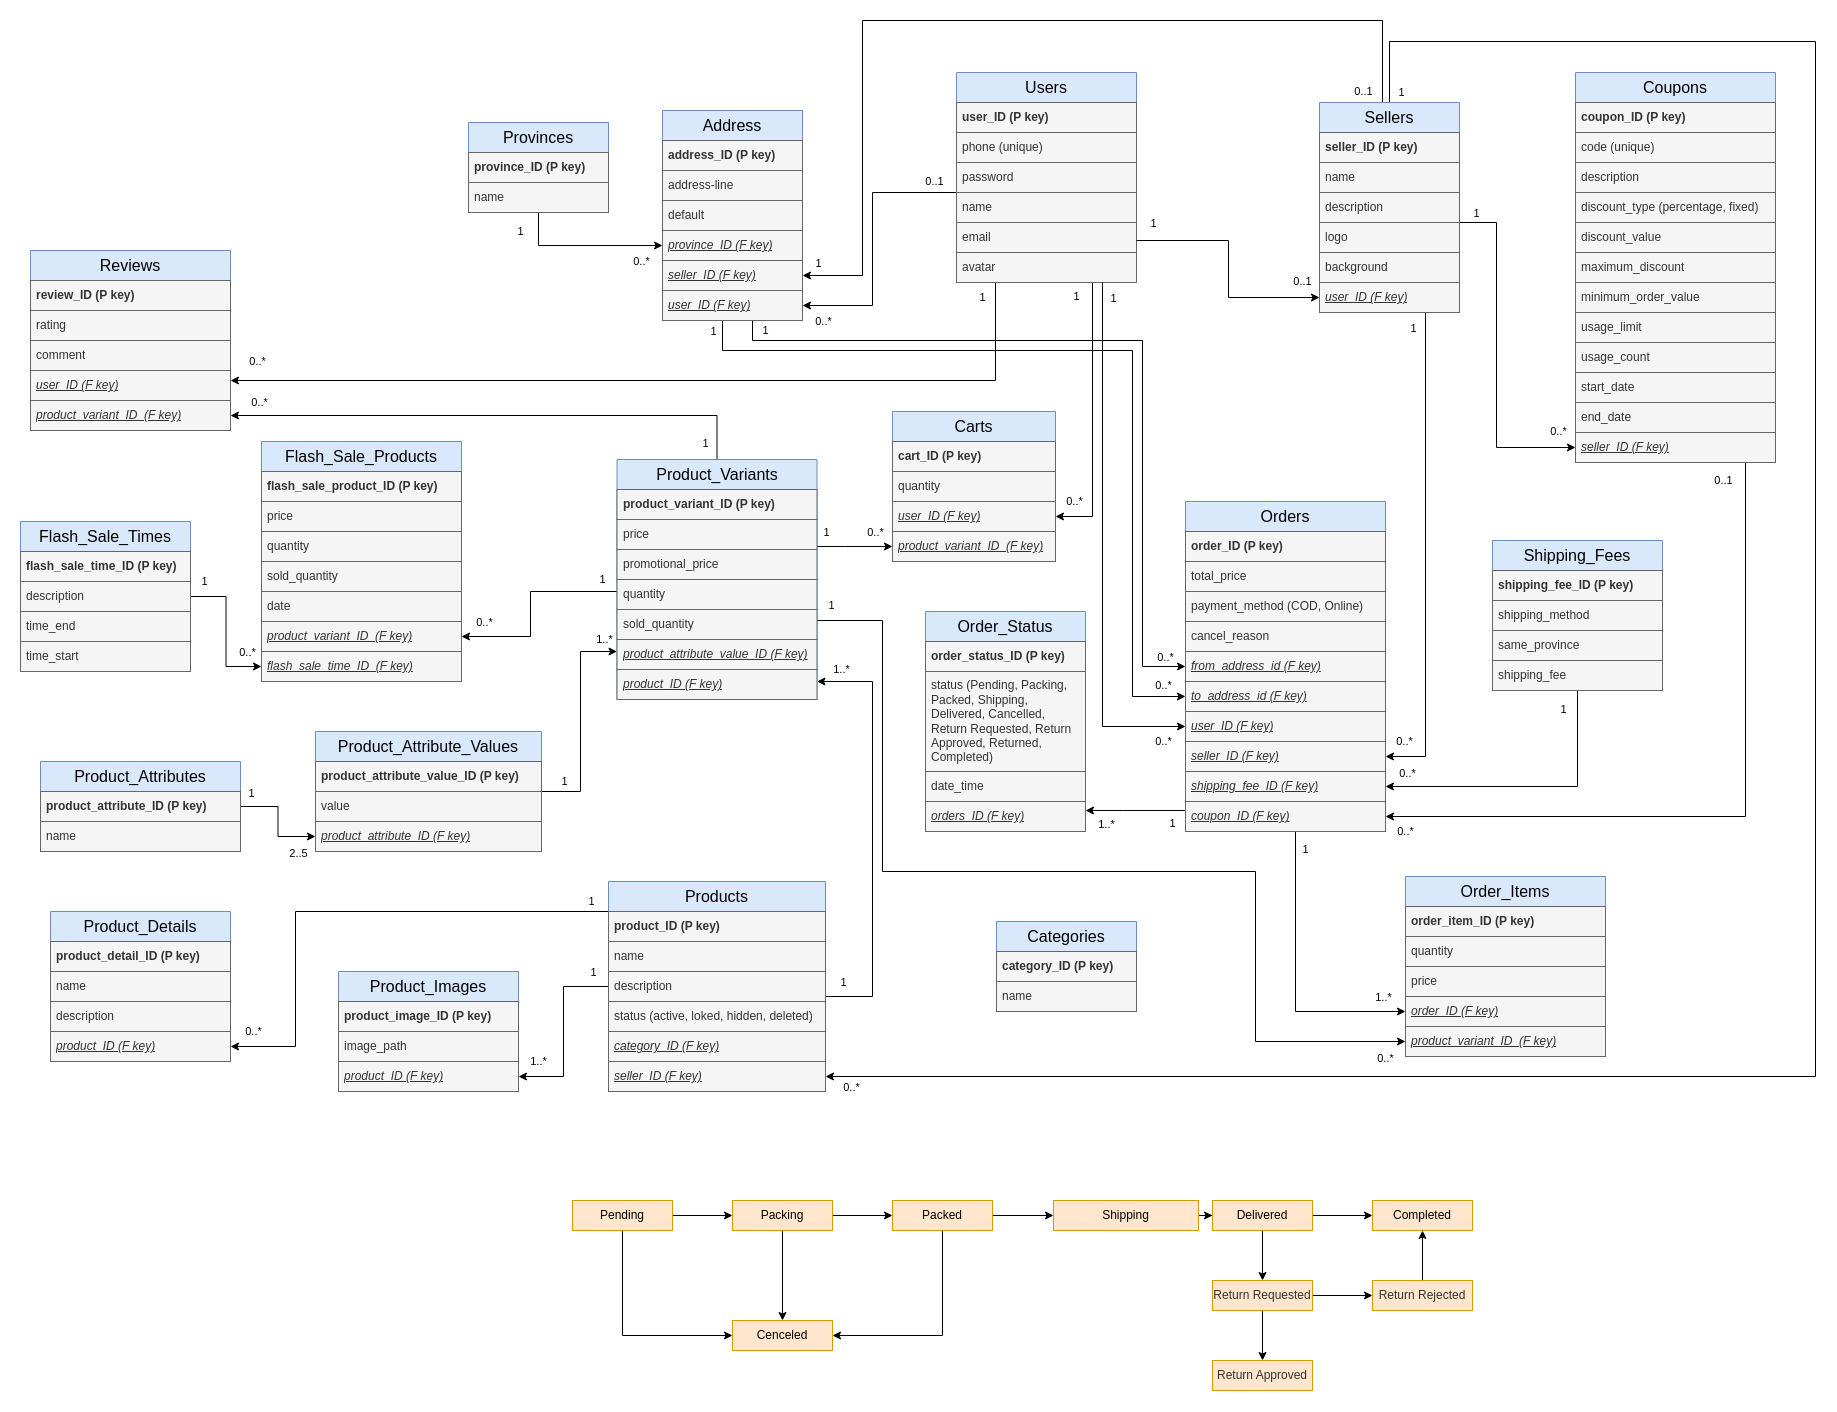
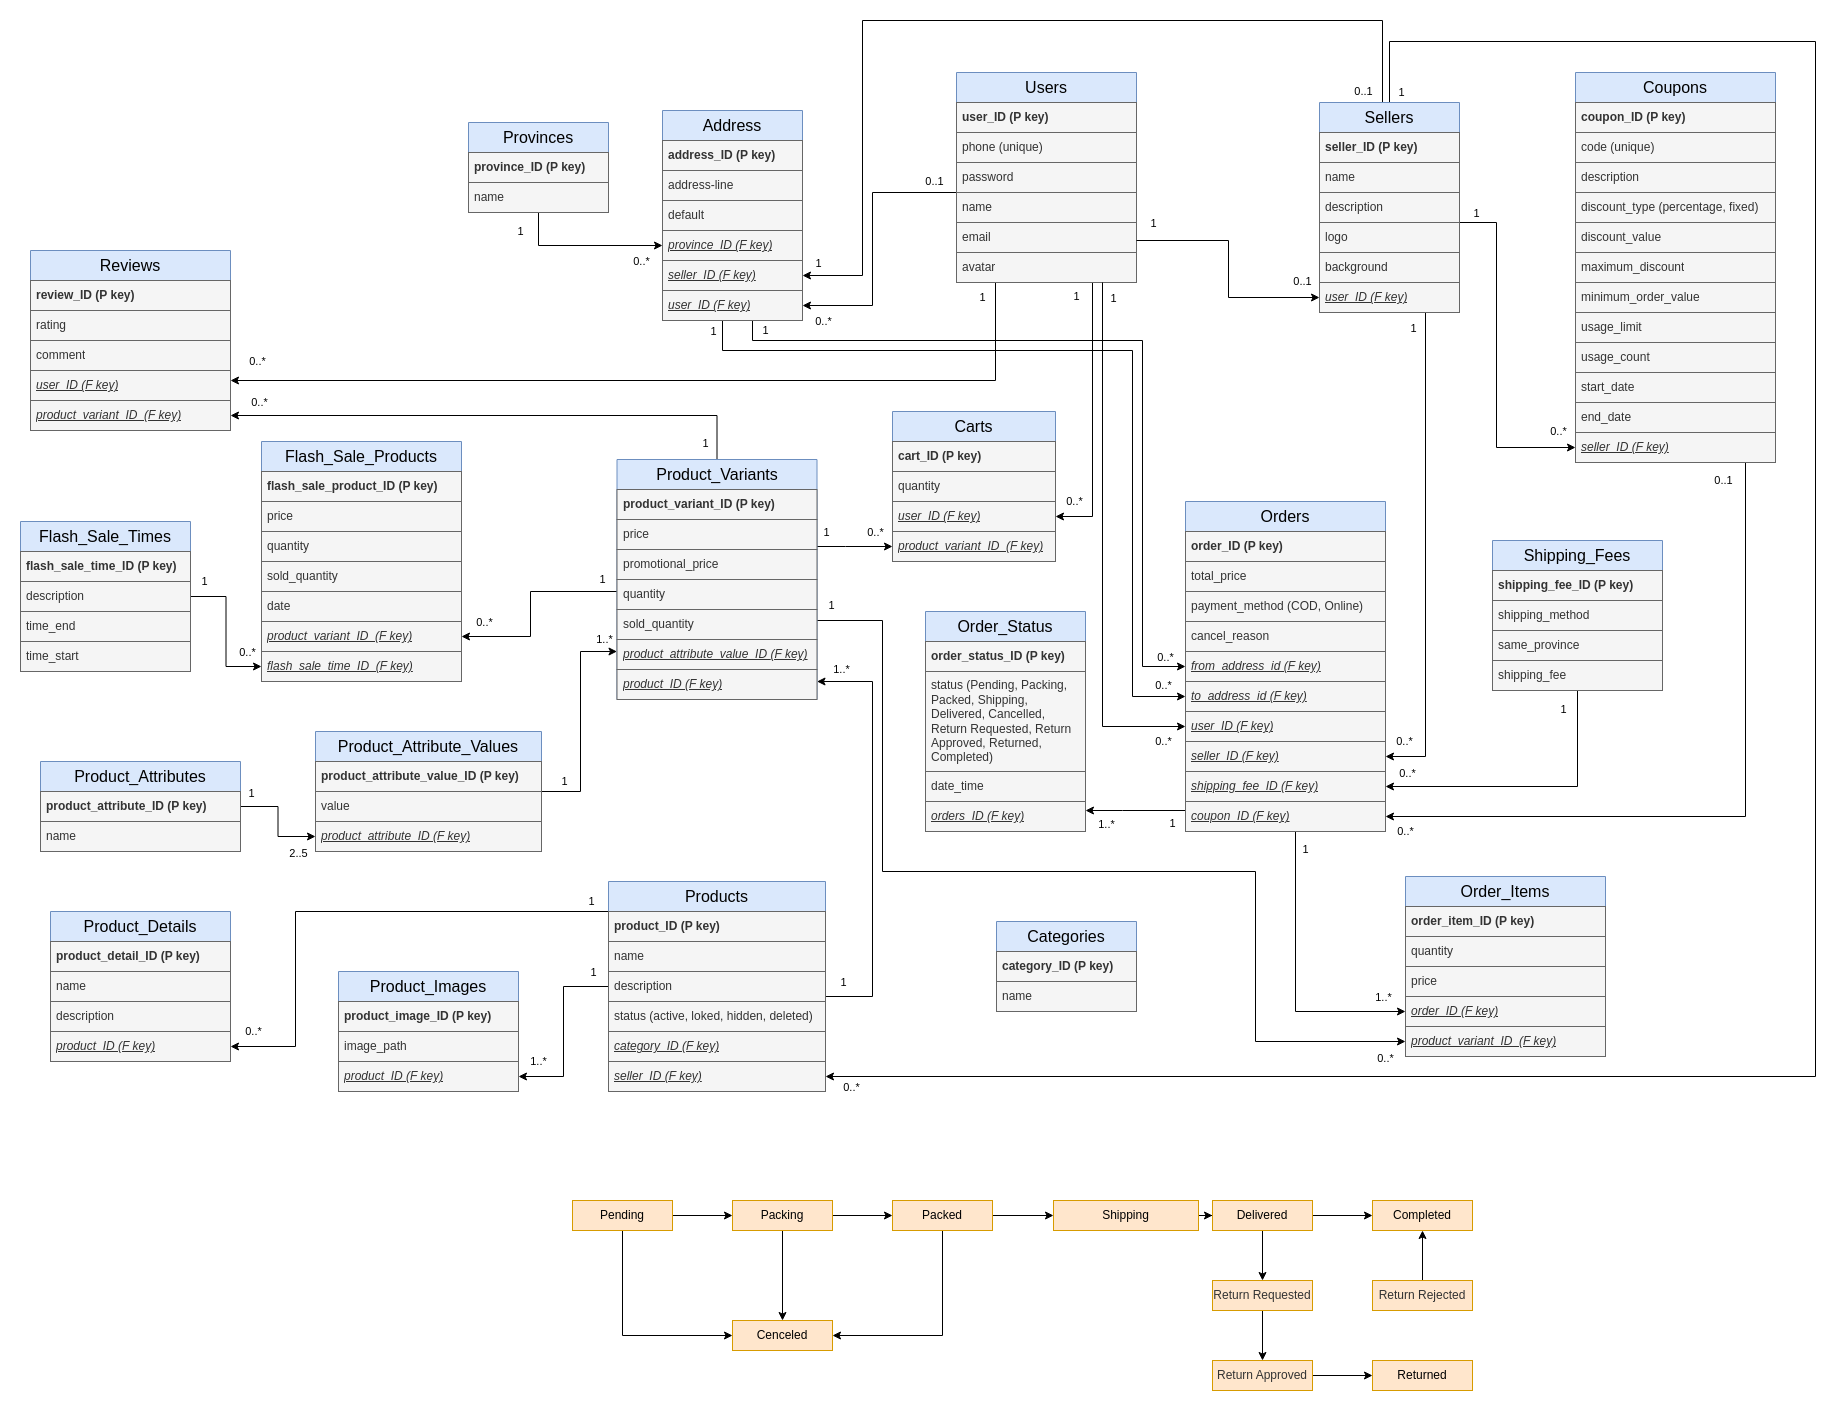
- <mxCell id="220" style="edgeStyle=orthogonalEdgeStyle;rounded=0;orthogonalLoop=1;jettySize=auto;html=1;" edge="1" parent="1" source="221" target="225"><mxGeometry relative="1" as="geometry" /></mxCell>
+ <mxCell id="222" style="edgeStyle=orthogonalEdgeStyle;rounded=0;orthogonalLoop=1;jettySize=auto;html=1;" edge="1" parent="1" source="223" target="217"><mxGeometry relative="1" as="geometry" /></mxCell>
+ <mxCell id="217" value="Returned" style="rounded=0;whiteSpace=wrap;html=1;fillColor=#ffe6cc;strokeColor=#d79b00;" vertex="1" parent="1"><mxGeometry x="1372" y="1360" width="100" height="30" as="geometry" /></mxCell>
